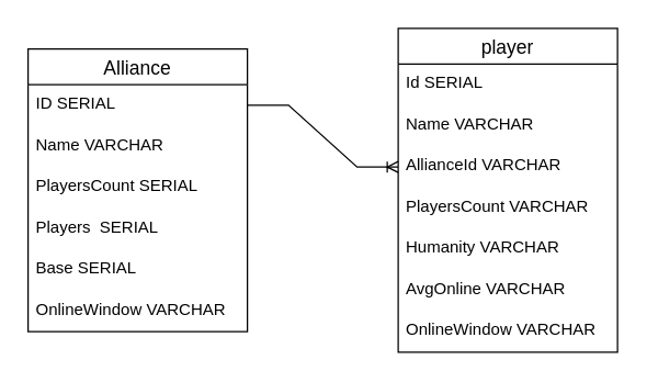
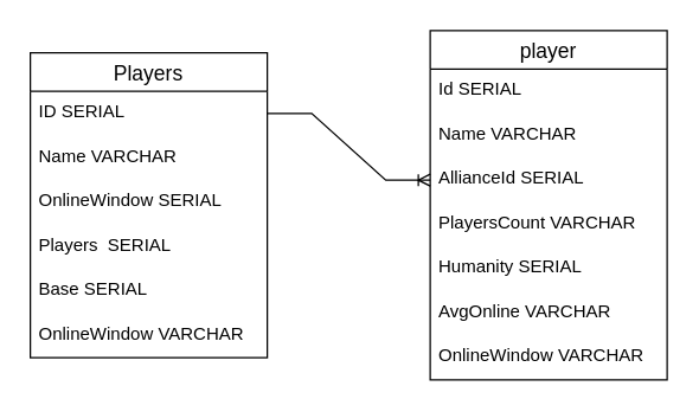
- <mxCell id="10" value="Alliance" style="swimlane;fontStyle=0;childLayout=stackLayout;horizontal=1;startSize=26;horizontalStack=0;resizeParent=1;resizeParentMax=0;resizeLast=0;collapsible=1;marginBottom=0;align=center;fontSize=14;" vertex="1" parent="1"><mxGeometry x="20" y="35" width="160" height="206" as="geometry" /></mxCell>
+ <mxCell id="10" value="Players" style="swimlane;fontStyle=0;childLayout=stackLayout;horizontal=1;startSize=26;horizontalStack=0;resizeParent=1;resizeParentMax=0;resizeLast=0;collapsible=1;marginBottom=0;align=center;fontSize=14;" vertex="1" parent="1"><mxGeometry x="20" y="35" width="160" height="206" as="geometry" /></mxCell>
- <mxCell id="5" value="AllianceId VARCHAR" style="text;strokeColor=none;fillColor=none;spacingLeft=4;spacingRight=4;overflow=hidden;rotatable=0;points=[[0,0.5],[1,0.5]];portConstraint=eastwest;fontSize=12;" vertex="1" parent="2"><mxGeometry y="86" width="160" height="30" as="geometry" /></mxCell>
+ <mxCell id="5" value="AllianceId SERIAL" style="text;strokeColor=none;fillColor=none;spacingLeft=4;spacingRight=4;overflow=hidden;rotatable=0;points=[[0,0.5],[1,0.5]];portConstraint=eastwest;fontSize=12;" vertex="1" parent="2"><mxGeometry y="86" width="160" height="30" as="geometry" /></mxCell>
- <mxCell id="13" value="PlayersCount SERIAL" style="text;strokeColor=none;fillColor=none;spacingLeft=4;spacingRight=4;overflow=hidden;rotatable=0;points=[[0,0.5],[1,0.5]];portConstraint=eastwest;fontSize=12;" vertex="1" parent="10"><mxGeometry y="86" width="160" height="30" as="geometry" /></mxCell>
+ <mxCell id="13" value="OnlineWindow SERIAL" style="text;strokeColor=none;fillColor=none;spacingLeft=4;spacingRight=4;overflow=hidden;rotatable=0;points=[[0,0.5],[1,0.5]];portConstraint=eastwest;fontSize=12;" vertex="1" parent="10"><mxGeometry y="86" width="160" height="30" as="geometry" /></mxCell>
- <mxCell id="7" value="Humanity VARCHAR" style="text;strokeColor=none;fillColor=none;spacingLeft=4;spacingRight=4;overflow=hidden;rotatable=0;points=[[0,0.5],[1,0.5]];portConstraint=eastwest;fontSize=12;" vertex="1" parent="2"><mxGeometry y="146" width="160" height="30" as="geometry" /></mxCell>
+ <mxCell id="7" value="Humanity SERIAL" style="text;strokeColor=none;fillColor=none;spacingLeft=4;spacingRight=4;overflow=hidden;rotatable=0;points=[[0,0.5],[1,0.5]];portConstraint=eastwest;fontSize=12;" vertex="1" parent="2"><mxGeometry y="146" width="160" height="30" as="geometry" /></mxCell>
